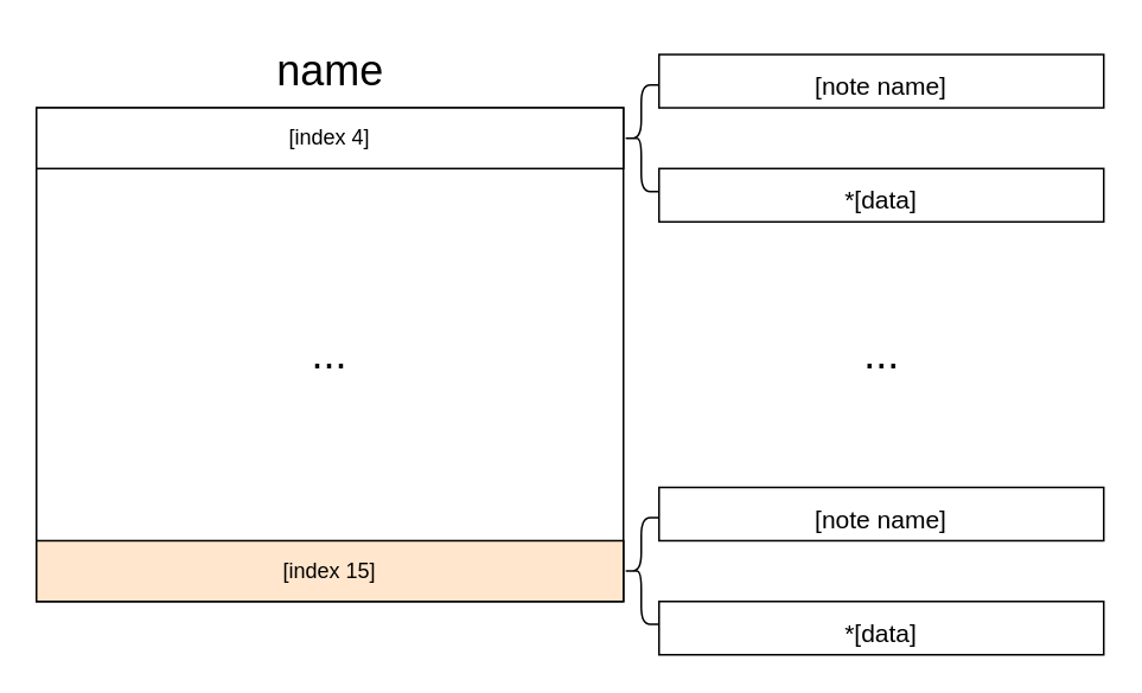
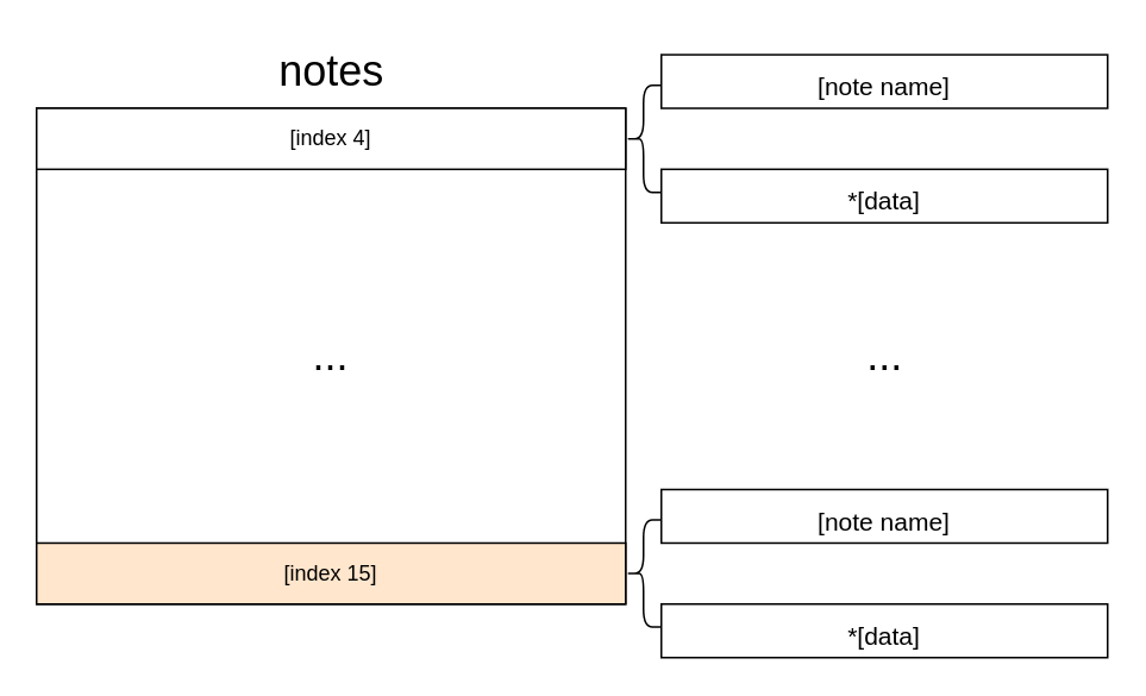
- <mxCell id="3" value="&lt;font style=&quot;font-size: 24px;&quot;&gt;name&lt;/font&gt;" style="text;html=1;align=center;verticalAlign=middle;resizable=1;points=[];autosize=1;strokeColor=none;fillColor=none;movable=1;rotatable=1;deletable=1;editable=1;connectable=1;" vertex="1" parent="1"><mxGeometry x="145" y="20.19" width="80" height="40" as="geometry" /></mxCell>
+ <mxCell id="3" value="&lt;font style=&quot;font-size: 24px;&quot;&gt;notes&lt;/font&gt;" style="text;html=1;align=center;verticalAlign=middle;resizable=1;points=[];autosize=1;strokeColor=none;fillColor=none;movable=1;rotatable=1;deletable=1;editable=1;connectable=1;" vertex="1" parent="1"><mxGeometry x="145" y="20.19" width="80" height="40" as="geometry" /></mxCell>
